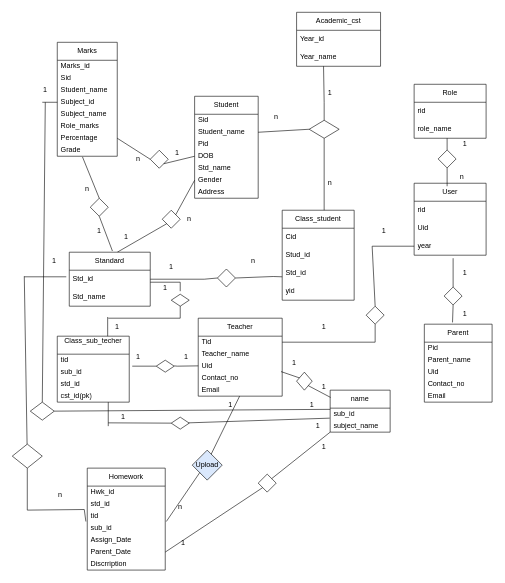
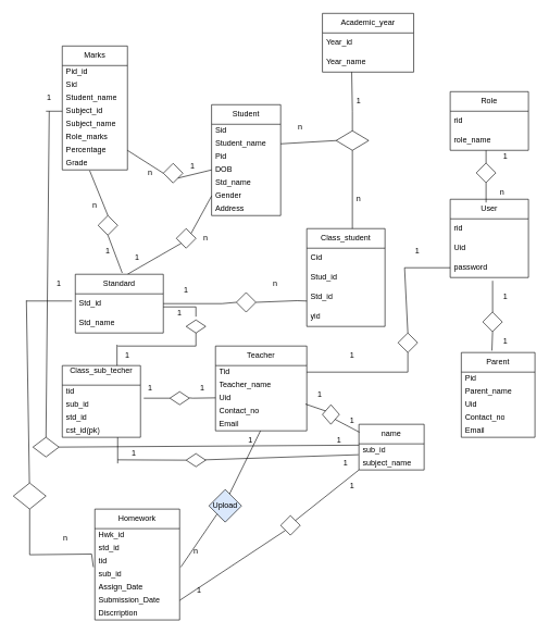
- <mxCell id="135" value="Academic_cst" style="swimlane;fontStyle=0;childLayout=stackLayout;horizontal=1;startSize=30;horizontalStack=0;resizeParent=1;resizeParentMax=0;resizeLast=0;collapsible=1;marginBottom=0;whiteSpace=wrap;html=1;" vertex="1" parent="1"><mxGeometry x="494" y="20" width="140" height="90" as="geometry" /></mxCell>
+ <mxCell id="135" value="Academic_year" style="swimlane;fontStyle=0;childLayout=stackLayout;horizontal=1;startSize=30;horizontalStack=0;resizeParent=1;resizeParentMax=0;resizeLast=0;collapsible=1;marginBottom=0;whiteSpace=wrap;html=1;" vertex="1" parent="1"><mxGeometry x="494" y="20" width="140" height="90" as="geometry" /></mxCell>
- <mxCell id="50" value="Marks_id" style="text;strokeColor=none;fillColor=none;align=left;verticalAlign=middle;spacingLeft=4;spacingRight=4;overflow=hidden;points=[[0,0.5],[1,0.5]];portConstraint=eastwest;rotatable=0;whiteSpace=wrap;html=1;" parent="49" vertex="1"><mxGeometry y="30" width="100" height="20" as="geometry" /></mxCell>
+ <mxCell id="50" value="Pid_id" style="text;strokeColor=none;fillColor=none;align=left;verticalAlign=middle;spacingLeft=4;spacingRight=4;overflow=hidden;points=[[0,0.5],[1,0.5]];portConstraint=eastwest;rotatable=0;whiteSpace=wrap;html=1;" parent="49" vertex="1"><mxGeometry y="30" width="100" height="20" as="geometry" /></mxCell>
- <mxCell id="116" value="year" style="text;strokeColor=none;fillColor=none;align=left;verticalAlign=middle;spacingLeft=4;spacingRight=4;overflow=hidden;points=[[0,0.5],[1,0.5]];portConstraint=eastwest;rotatable=0;whiteSpace=wrap;html=1;" vertex="1" parent="113"><mxGeometry y="90" width="120" height="30" as="geometry" /></mxCell>
+ <mxCell id="116" value="password" style="text;strokeColor=none;fillColor=none;align=left;verticalAlign=middle;spacingLeft=4;spacingRight=4;overflow=hidden;points=[[0,0.5],[1,0.5]];portConstraint=eastwest;rotatable=0;whiteSpace=wrap;html=1;" vertex="1" parent="113"><mxGeometry y="90" width="120" height="30" as="geometry" /></mxCell>
- <mxCell id="89" value="Parent_Date" style="text;strokeColor=none;fillColor=none;align=left;verticalAlign=middle;spacingLeft=4;spacingRight=4;overflow=hidden;points=[[0,0.5],[1,0.5]];portConstraint=eastwest;rotatable=0;whiteSpace=wrap;html=1;" parent="83" vertex="1"><mxGeometry y="130" width="130" height="20" as="geometry" /></mxCell>
+ <mxCell id="89" value="Submission_Date" style="text;strokeColor=none;fillColor=none;align=left;verticalAlign=middle;spacingLeft=4;spacingRight=4;overflow=hidden;points=[[0,0.5],[1,0.5]];portConstraint=eastwest;rotatable=0;whiteSpace=wrap;html=1;" parent="83" vertex="1"><mxGeometry y="130" width="130" height="20" as="geometry" /></mxCell>
